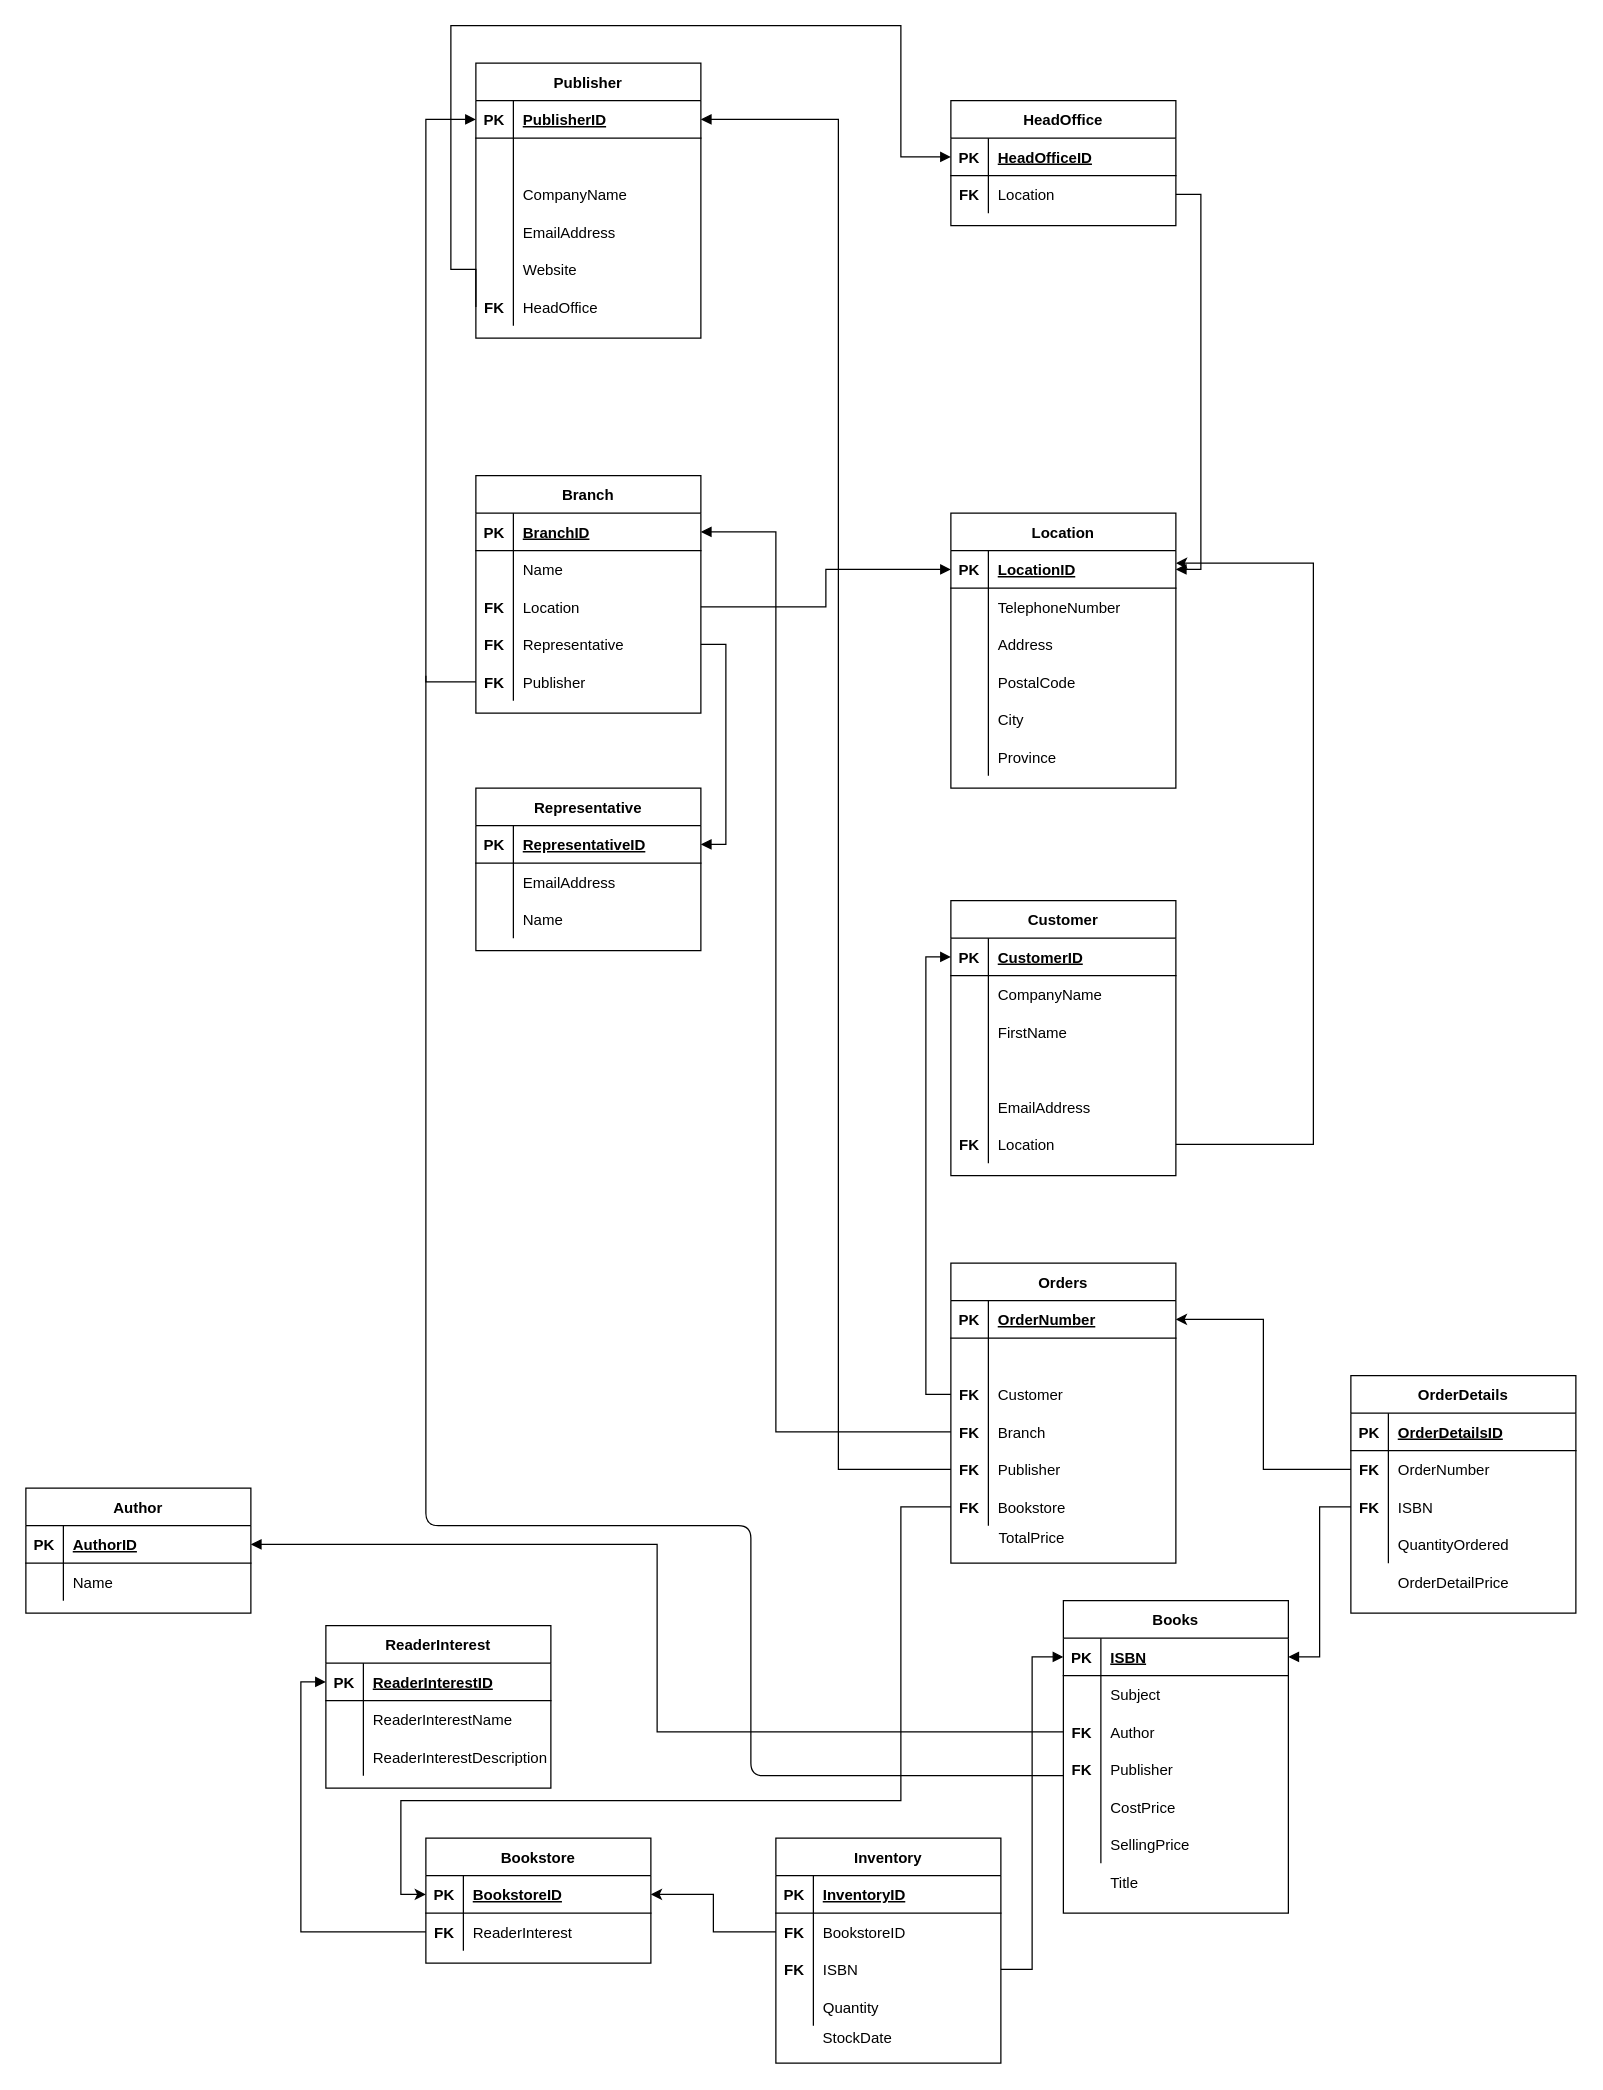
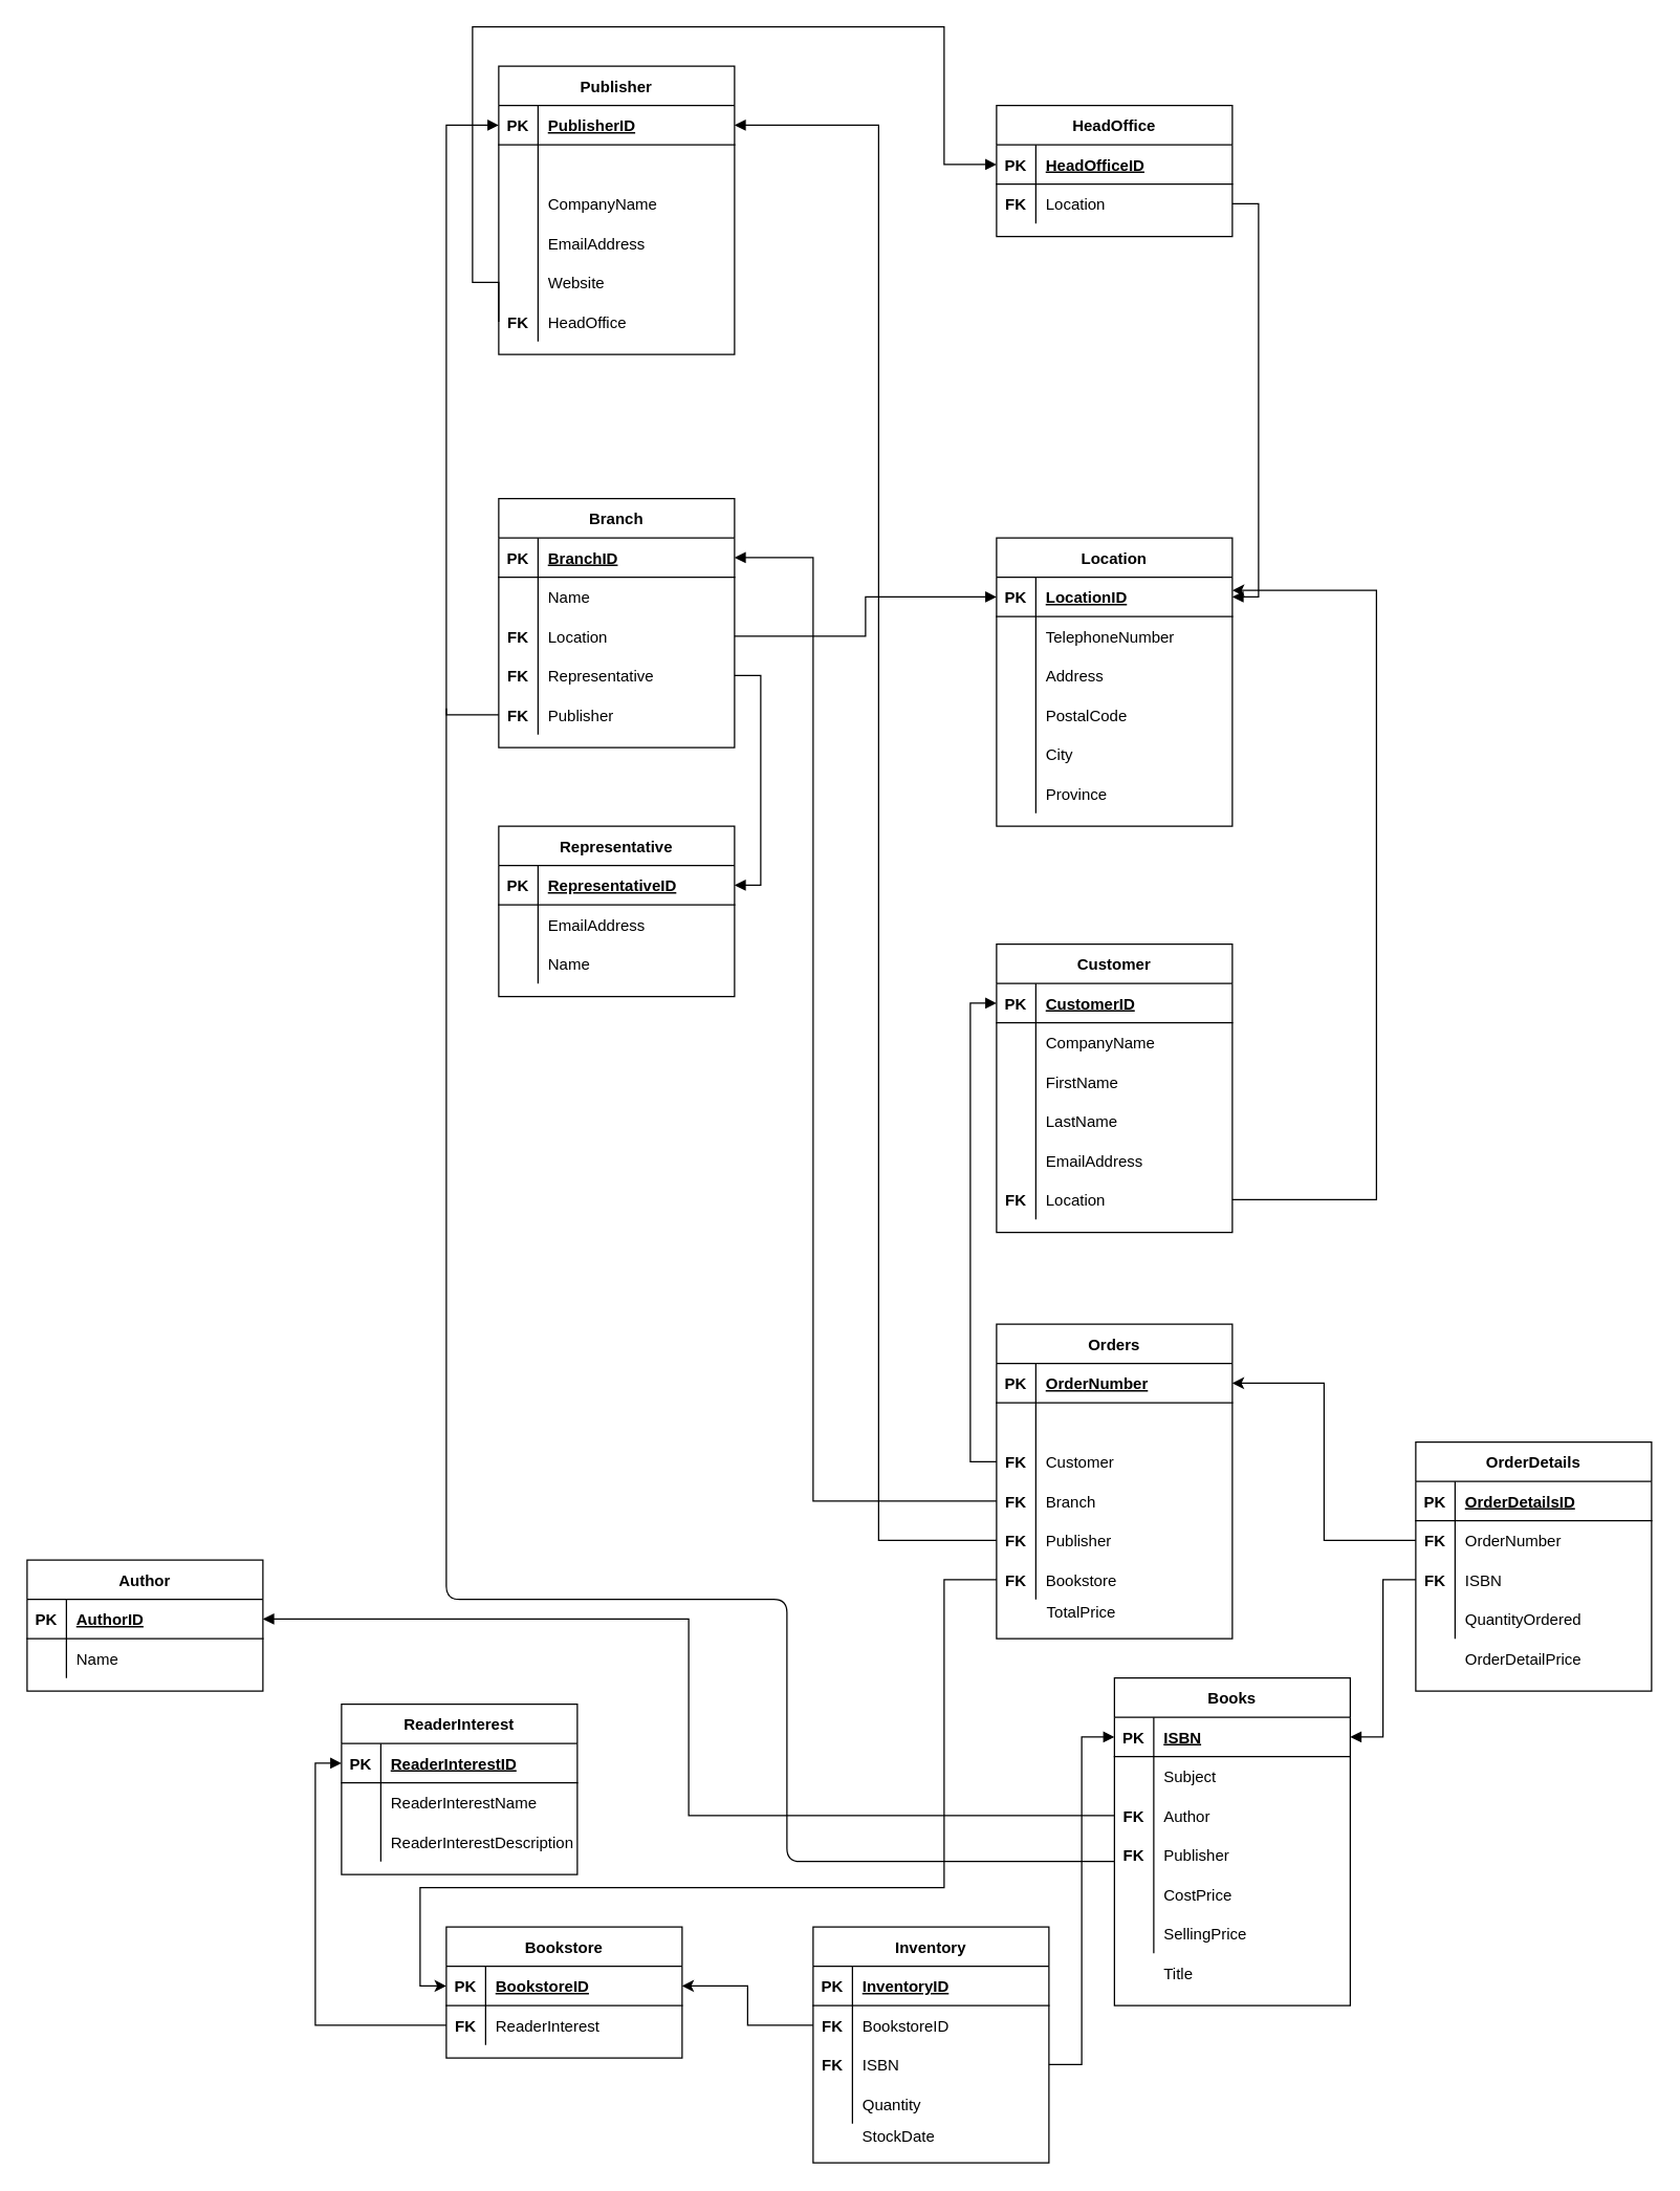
+ <mxCell id="55" value="LastName" style="shape=partialRectangle;connectable=0;fillColor=none;top=0;left=0;bottom=0;right=0;align=left;spacingLeft=6;overflow=hidden;" parent="53" vertex="1"><mxGeometry x="30" width="150" height="30" as="geometry" /></mxCell>
